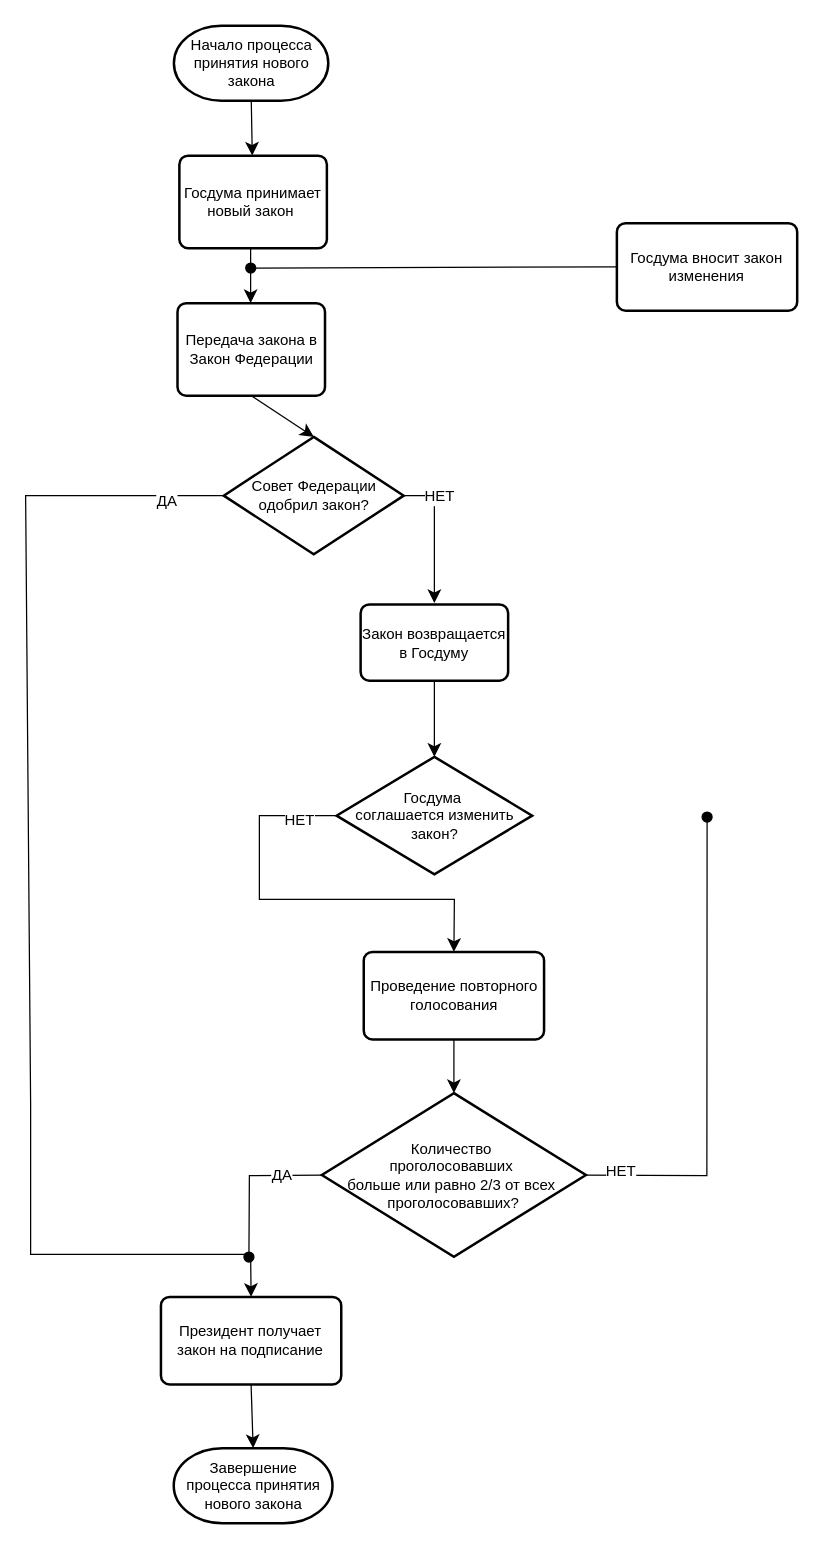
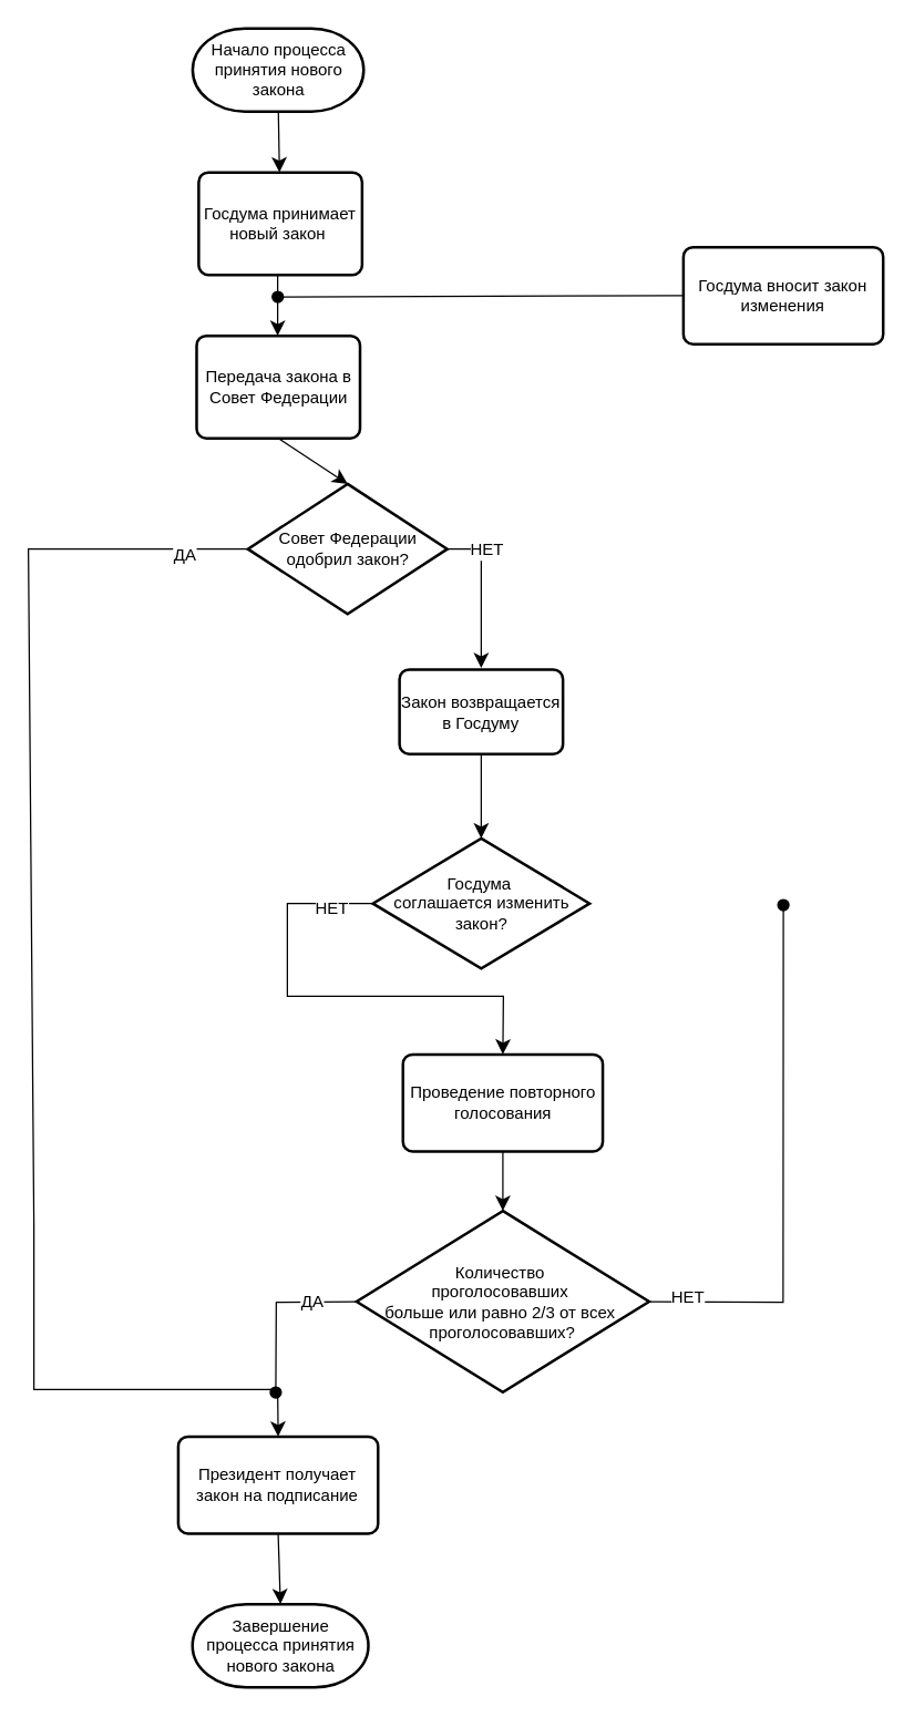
- <mxCell id="5" value="Передача закона в Закон Федерации" style="rounded=1;whiteSpace=wrap;html=1;absoluteArcSize=1;arcSize=14;strokeWidth=2;" vertex="1" parent="1"><mxGeometry x="141.5" y="242" width="118" height="74" as="geometry" /></mxCell>
+ <mxCell id="5" value="Передача закона в Совет Федерации" style="rounded=1;whiteSpace=wrap;html=1;absoluteArcSize=1;arcSize=14;strokeWidth=2;" vertex="1" parent="1"><mxGeometry x="141.5" y="242" width="118" height="74" as="geometry" /></mxCell>
